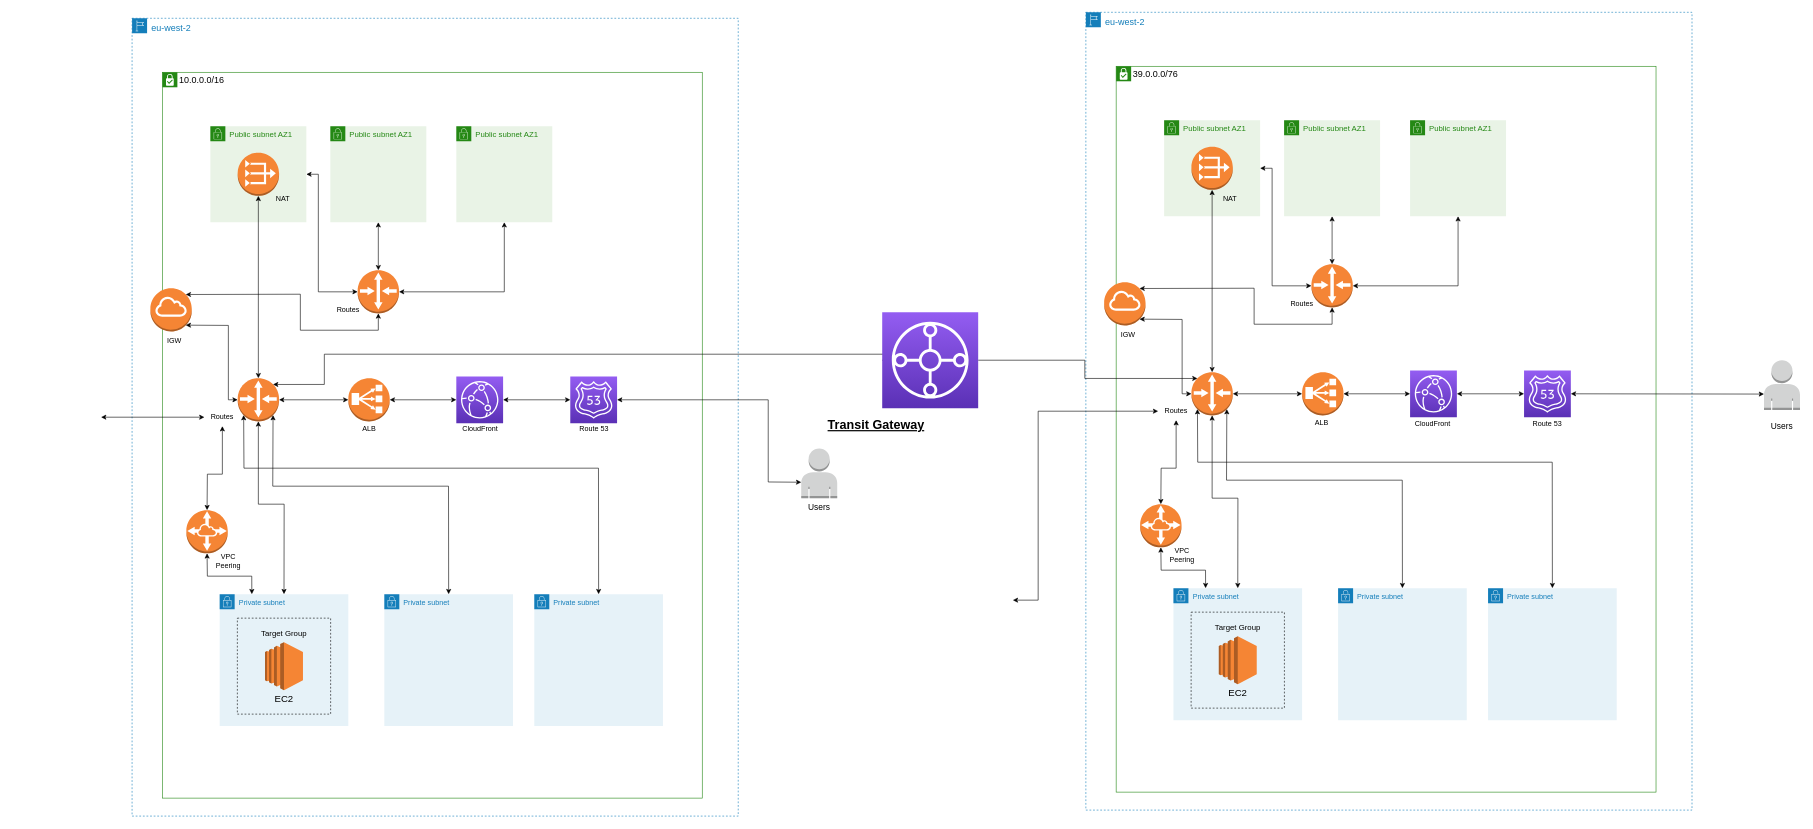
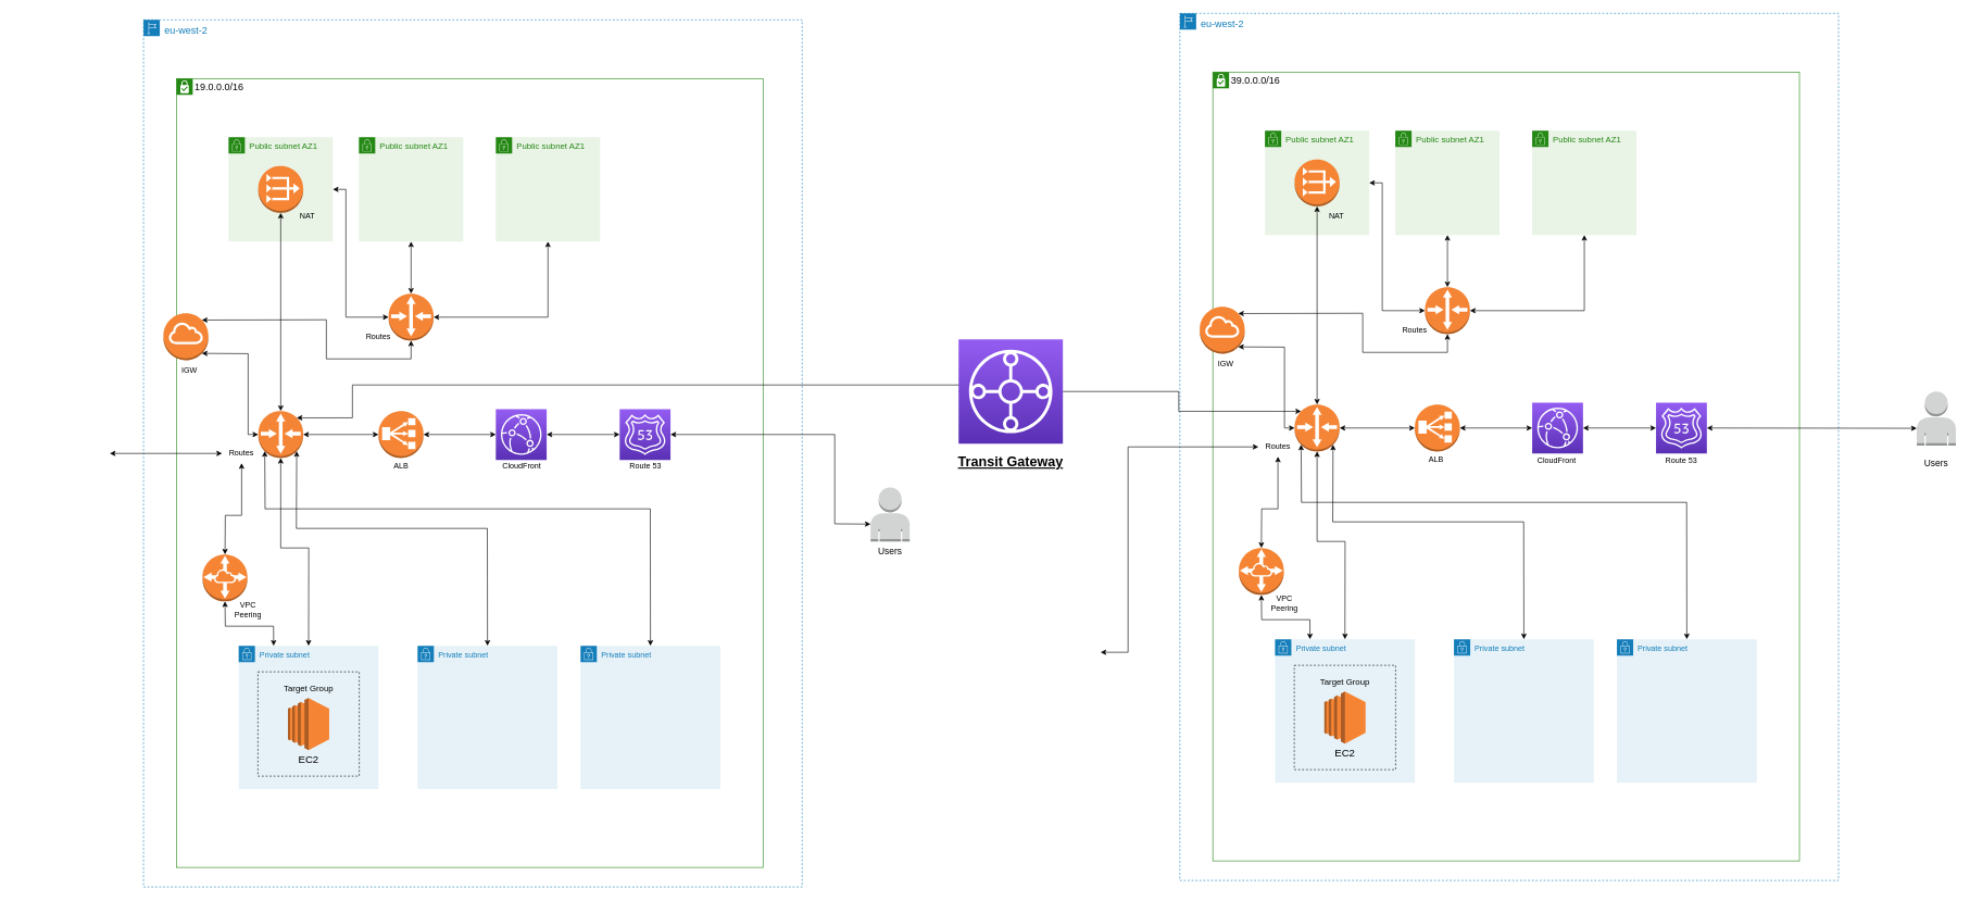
- <mxCell id="2" value="&lt;font style=&quot;font-size: 15px;&quot;&gt;39.0.0.0/76&lt;/font&gt;" style="shape=mxgraph.ibm.box;prType=subnet;fontStyle=0;verticalAlign=top;align=left;spacingLeft=32;spacingTop=4;rounded=0;whiteSpace=wrap;html=1;strokeWidth=1;dashed=0;container=1;spacing=-4;collapsible=0;expand=0;recursiveResize=0;strokeColor=#248814;" parent="1" vertex="1"><mxGeometry x="1860" y="110" width="900" height="1210" as="geometry" /></mxCell>
+ <mxCell id="2" value="&lt;font style=&quot;font-size: 15px;&quot;&gt;39.0.0.0/16&lt;/font&gt;" style="shape=mxgraph.ibm.box;prType=subnet;fontStyle=0;verticalAlign=top;align=left;spacingLeft=32;spacingTop=4;rounded=0;whiteSpace=wrap;html=1;strokeWidth=1;dashed=0;container=1;spacing=-4;collapsible=0;expand=0;recursiveResize=0;strokeColor=#248814;" parent="1" vertex="1"><mxGeometry x="1860" y="110" width="900" height="1210" as="geometry" /></mxCell>
- <mxCell id="10" value="&lt;font style=&quot;font-size: 15px;&quot;&gt;10.0.0.0/16&lt;/font&gt;" style="shape=mxgraph.ibm.box;prType=subnet;fontStyle=0;verticalAlign=top;align=left;spacingLeft=32;spacingTop=4;rounded=0;whiteSpace=wrap;html=1;strokeWidth=1;dashed=0;container=1;spacing=-4;collapsible=0;expand=0;recursiveResize=0;strokeColor=#248814;" parent="1" vertex="1"><mxGeometry x="270" y="120" width="900" height="1210" as="geometry" /></mxCell>
+ <mxCell id="10" value="&lt;font style=&quot;font-size: 15px;&quot;&gt;19.0.0.0/16&lt;/font&gt;" style="shape=mxgraph.ibm.box;prType=subnet;fontStyle=0;verticalAlign=top;align=left;spacingLeft=32;spacingTop=4;rounded=0;whiteSpace=wrap;html=1;strokeWidth=1;dashed=0;container=1;spacing=-4;collapsible=0;expand=0;recursiveResize=0;strokeColor=#248814;" parent="1" vertex="1"><mxGeometry x="270" y="120" width="900" height="1210" as="geometry" /></mxCell>
- <mxCell id="98" value="&lt;font size=&quot;1&quot; style=&quot;&quot;&gt;&lt;b style=&quot;&quot;&gt;&lt;u style=&quot;font-size: 21px;&quot;&gt;Transit Gateway&lt;/u&gt;&lt;/b&gt;&lt;/font&gt;" style="text;html=1;strokeColor=none;fillColor=none;align=center;verticalAlign=middle;whiteSpace=wrap;rounded=0;" parent="1" vertex="1"><mxGeometry x="1370" y="692" width="180" height="30" as="geometry" /></mxCell>
+ <mxCell id="98" value="&lt;font size=&quot;1&quot; style=&quot;&quot;&gt;&lt;b style=&quot;&quot;&gt;&lt;u style=&quot;font-size: 21px;&quot;&gt;Transit Gateway&lt;/u&gt;&lt;/b&gt;&lt;/font&gt;" style="text;html=1;strokeColor=none;fillColor=none;align=center;verticalAlign=middle;whiteSpace=wrap;rounded=0;" parent="1" vertex="1"><mxGeometry x="1460" y="692" width="180" height="30" as="geometry" /></mxCell>
